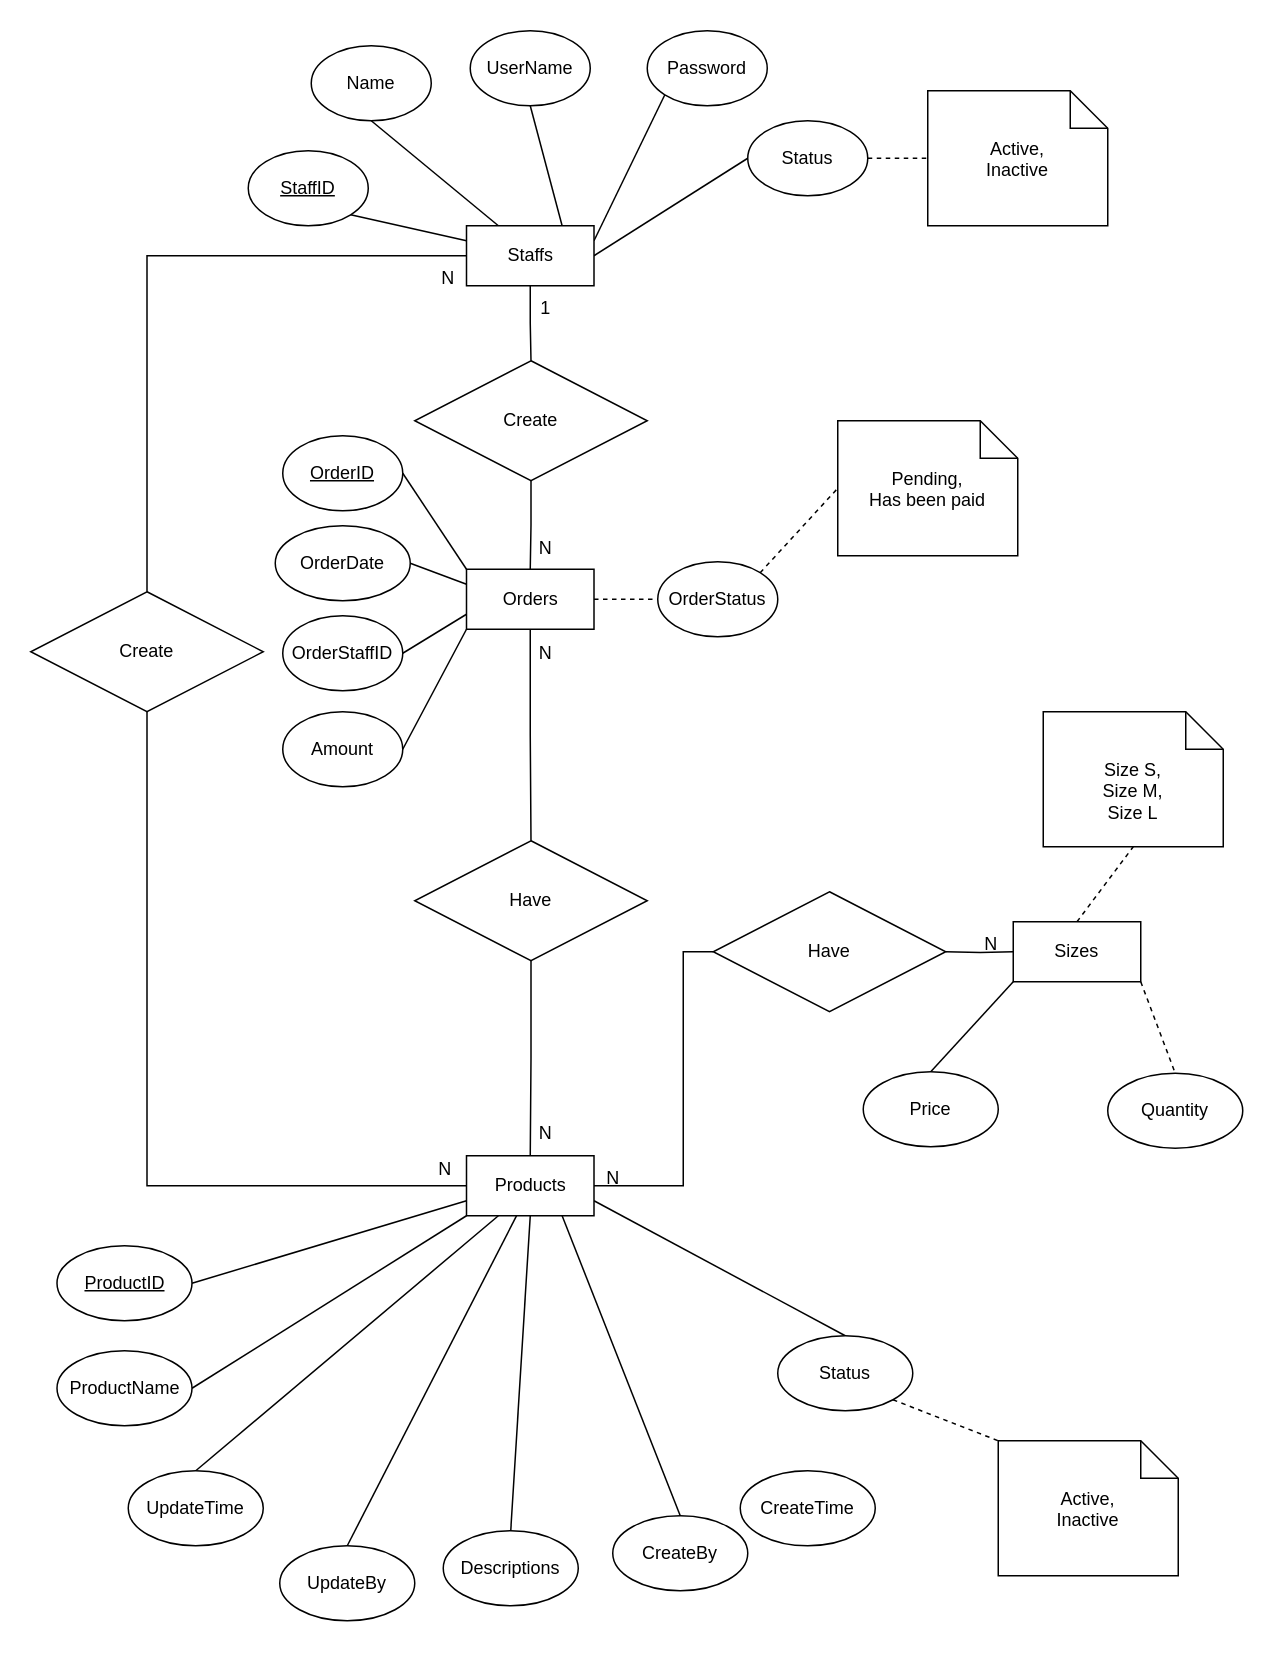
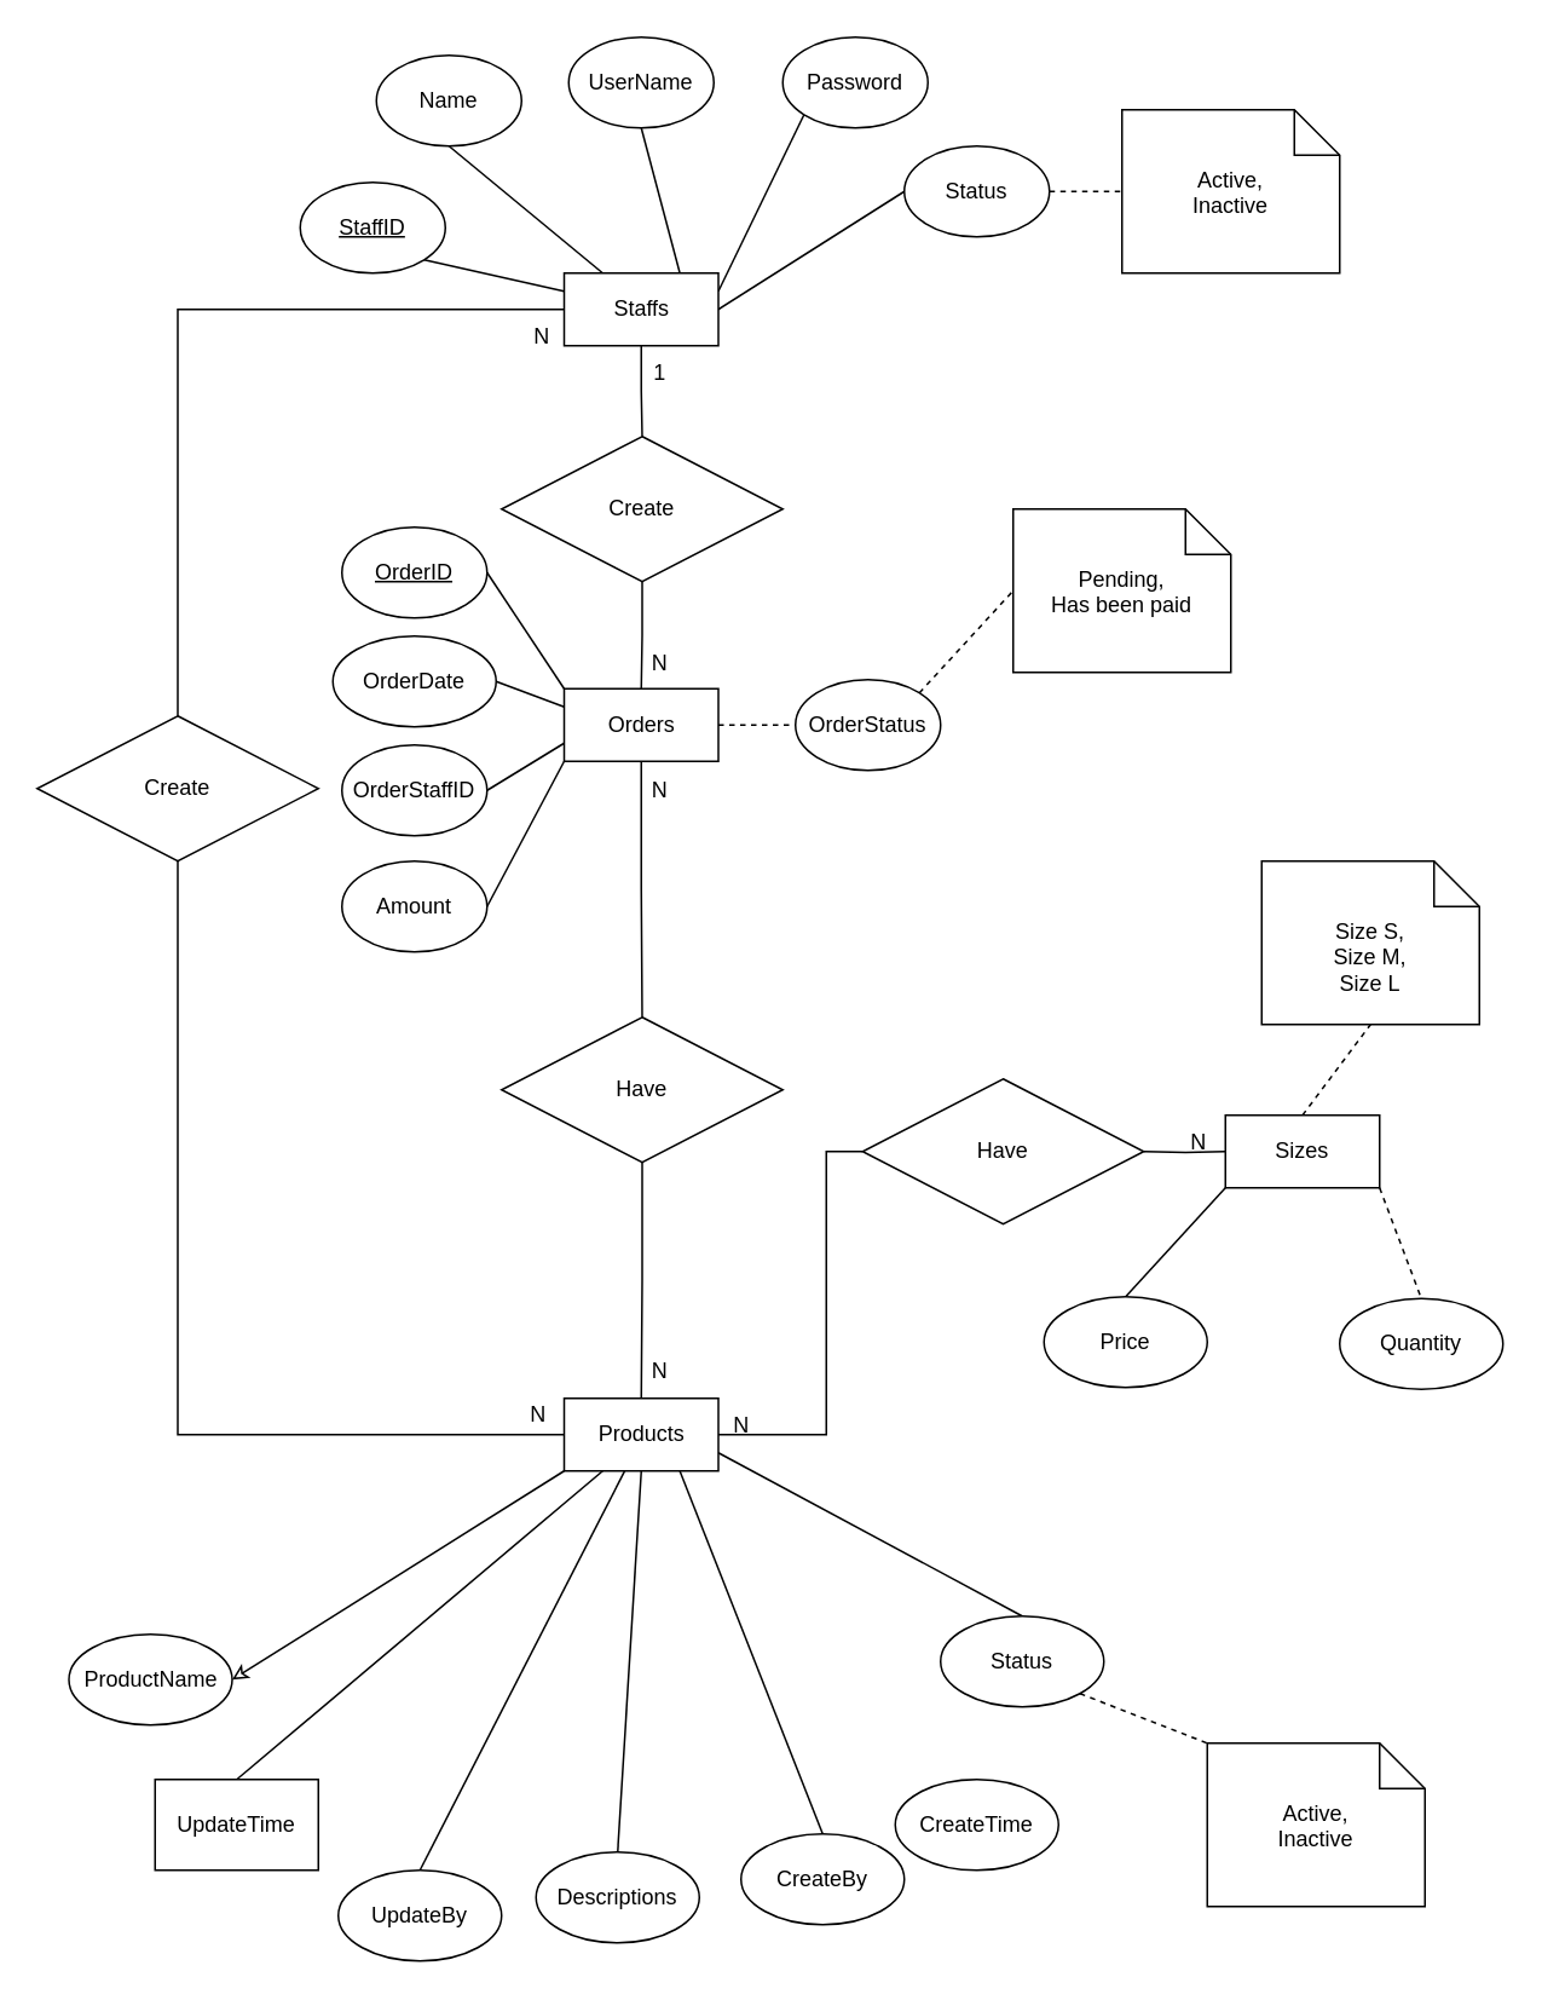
- <mxCell id="32" style="rounded=0;orthogonalLoop=1;jettySize=auto;html=1;exitX=0;exitY=0.75;exitDx=0;exitDy=0;entryX=1;entryY=0.5;entryDx=0;entryDy=0;endArrow=none;endFill=0;" parent="1" source="42" target="44" edge="1"><mxGeometry relative="1" as="geometry" /></mxCell>
- <mxCell id="44" value="&lt;u&gt;ProductID&lt;/u&gt;" style="ellipse;whiteSpace=wrap;html=1;" parent="1" vertex="1"><mxGeometry x="37.5" y="830" width="90" height="50" as="geometry" /></mxCell>
- <mxCell id="33" style="rounded=0;orthogonalLoop=1;jettySize=auto;html=1;exitX=0;exitY=1;exitDx=0;exitDy=0;entryX=1;entryY=0.5;entryDx=0;entryDy=0;endArrow=none;endFill=0;" parent="1" source="42" target="45" edge="1"><mxGeometry relative="1" as="geometry" /></mxCell>
+ <mxCell id="33" style="rounded=0;orthogonalLoop=1;jettySize=auto;html=1;exitX=0;exitY=1;exitDx=0;exitDy=0;entryX=1;entryY=0.5;entryDx=0;entryDy=0;endArrow=classic;endFill=0;" parent="1" source="42" target="45" edge="1"><mxGeometry relative="1" as="geometry" /></mxCell>
- <mxCell id="58" value="UpdateTime" style="ellipse;whiteSpace=wrap;html=1;" parent="1" vertex="1"><mxGeometry x="85" y="980" width="90" height="50" as="geometry" /></mxCell>
+ <mxCell id="58" value="UpdateTime" style="whiteSpace=wrap;html=1;rounded=0;" parent="1" vertex="1"><mxGeometry x="85" y="980" width="90" height="50" as="geometry" /></mxCell>
